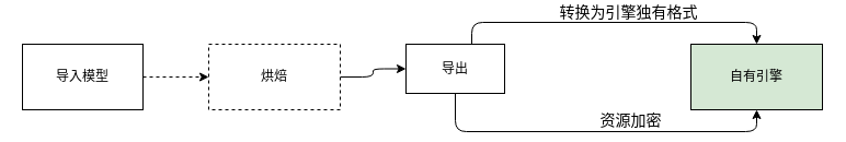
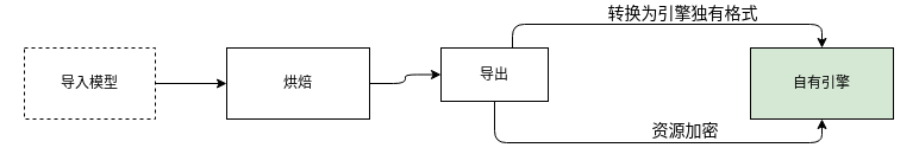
- <mxCell id="5" value="导入模型" style="whiteSpace=wrap;html=1;" vertex="1" parent="1"><mxGeometry x="20" y="40" width="110" height="60" as="geometry" /></mxCell>
+ <mxCell id="5" value="导入模型" style="whiteSpace=wrap;html=1;dashed=1;" vertex="1" parent="1"><mxGeometry x="20" y="40" width="110" height="60" as="geometry" /></mxCell>
- <mxCell id="4" value="" style="edgeStyle=orthogonalEdgeStyle;orthogonalLoop=1;jettySize=auto;html=1;dashed=1;" edge="1" parent="1" source="5" target="3"><mxGeometry relative="1" as="geometry" /></mxCell>
+ <mxCell id="4" value="" style="edgeStyle=orthogonalEdgeStyle;orthogonalLoop=1;jettySize=auto;html=1;" edge="1" parent="1" source="5" target="3"><mxGeometry relative="1" as="geometry" /></mxCell>
- <mxCell id="3" value="烘焙" style="whiteSpace=wrap;html=1;dashed=1;" vertex="1" parent="1"><mxGeometry x="190" y="40" width="120" height="60" as="geometry" /></mxCell>
+ <mxCell id="3" value="烘焙" style="whiteSpace=wrap;html=1;" vertex="1" parent="1"><mxGeometry x="190" y="40" width="120" height="60" as="geometry" /></mxCell>
